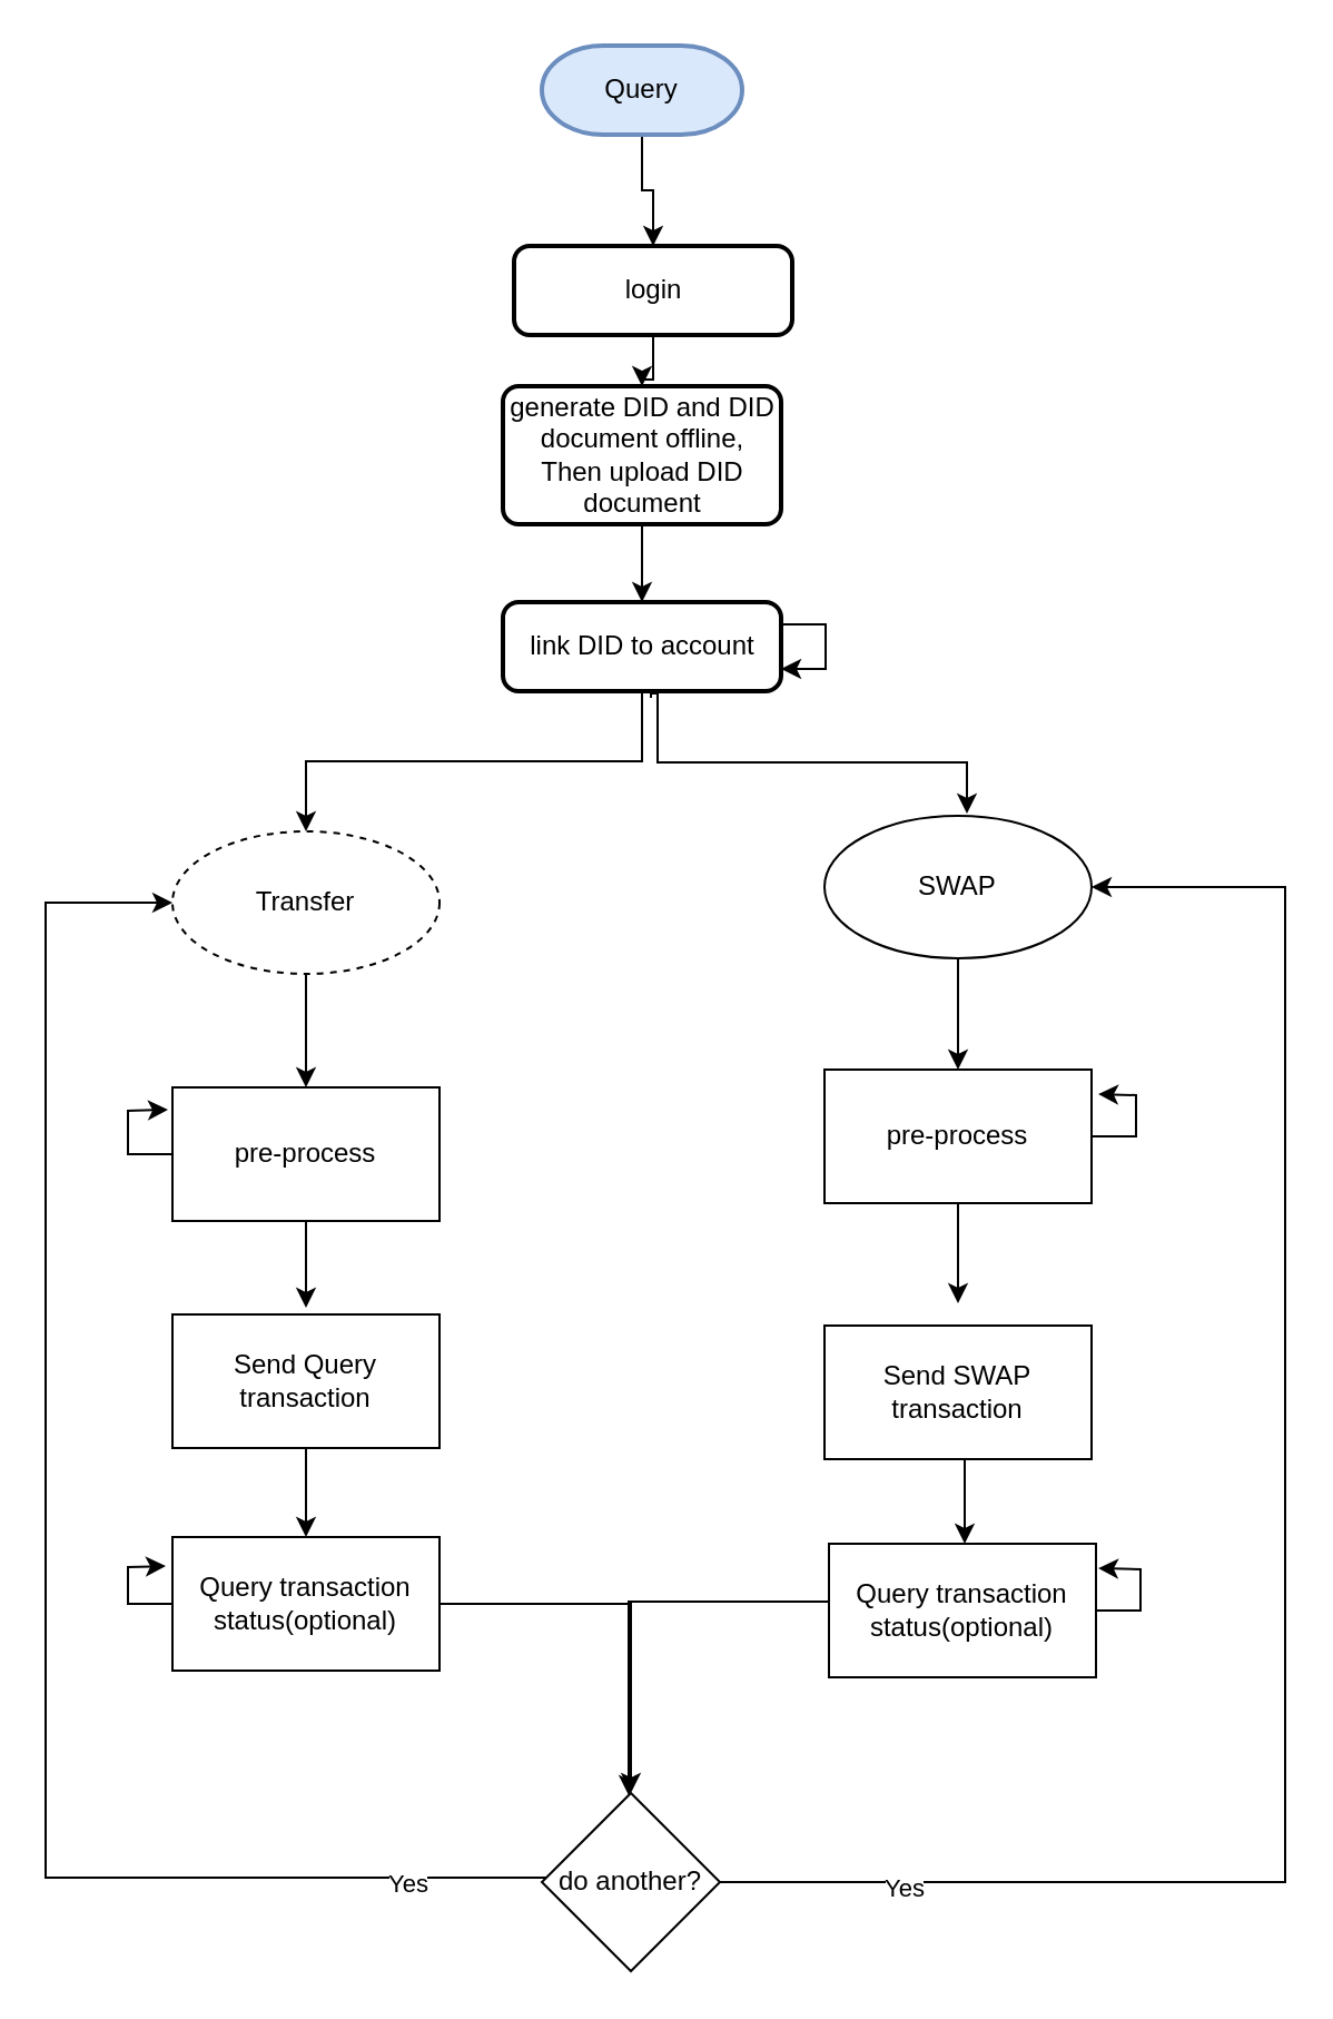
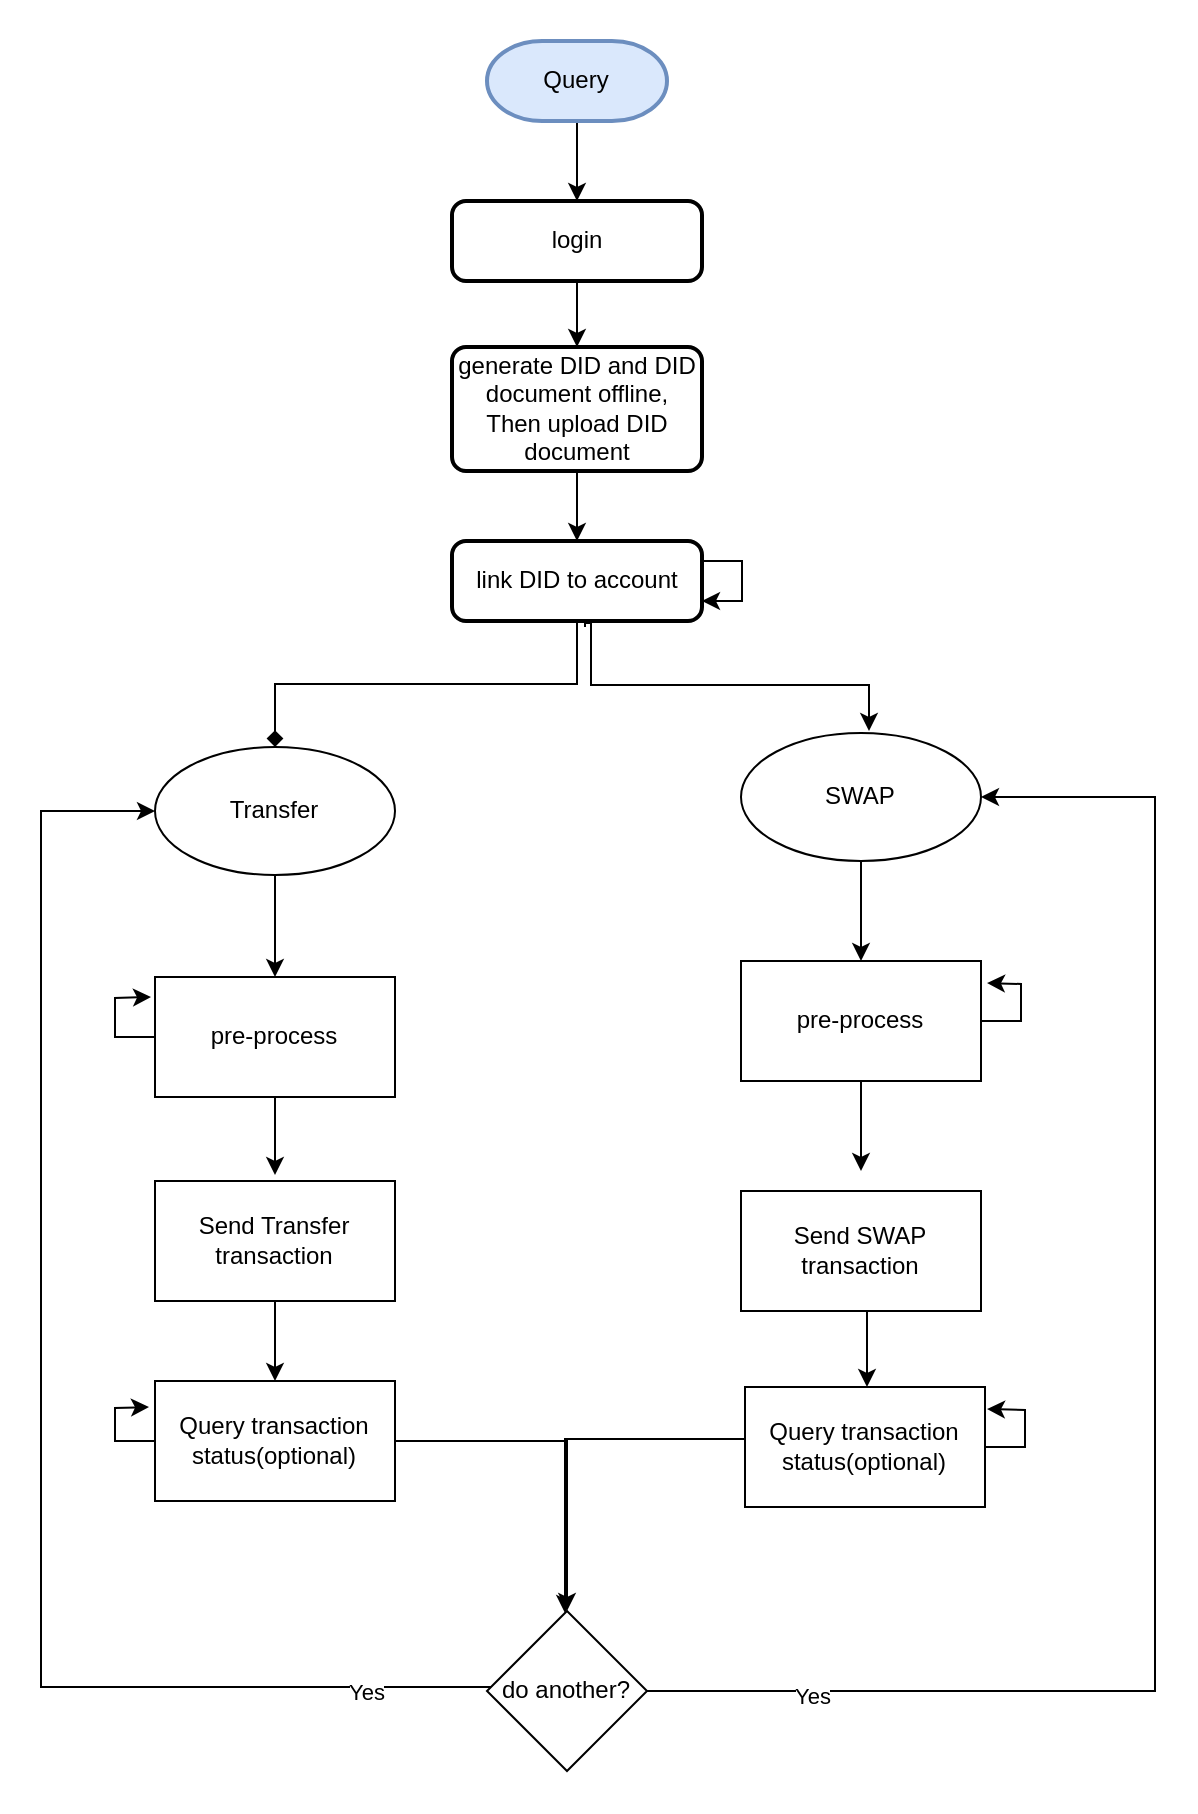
- <mxCell id="5" value="login" style="rounded=1;whiteSpace=wrap;html=1;absoluteArcSize=1;arcSize=14;strokeWidth=2;" parent="1" vertex="1"><mxGeometry x="230.5" y="110" width="125" height="40" as="geometry" /></mxCell>
+ <mxCell id="5" value="login" style="rounded=1;whiteSpace=wrap;html=1;absoluteArcSize=1;arcSize=14;strokeWidth=2;" parent="1" vertex="1"><mxGeometry x="225.5" y="100" width="125" height="40" as="geometry" /></mxCell>
- <mxCell id="8" style="edgeStyle=orthogonalEdgeStyle;rounded=0;orthogonalLoop=1;jettySize=auto;html=1;entryX=0.5;entryY=0;entryDx=0;entryDy=0;exitX=0.5;exitY=1;exitDx=0;exitDy=0;" parent="1" source="10" target="12" edge="1"><mxGeometry relative="1" as="geometry" /></mxCell>
+ <mxCell id="8" style="edgeStyle=orthogonalEdgeStyle;rounded=0;orthogonalLoop=1;jettySize=auto;html=1;entryX=0.5;entryY=0;entryDx=0;entryDy=0;exitX=0.5;exitY=1;exitDx=0;exitDy=0;endArrow=diamond;" parent="1" source="10" target="12" edge="1"><mxGeometry relative="1" as="geometry" /></mxCell>
- <mxCell id="12" value="Transfer" style="ellipse;whiteSpace=wrap;html=1;dashed=1;" parent="1" vertex="1"><mxGeometry x="77" y="373" width="120" height="64" as="geometry" /></mxCell>
+ <mxCell id="12" value="Transfer" style="ellipse;whiteSpace=wrap;html=1;" parent="1" vertex="1"><mxGeometry x="77" y="373" width="120" height="64" as="geometry" /></mxCell>
- <mxCell id="22" value="Send Query transaction" style="rounded=0;whiteSpace=wrap;html=1;" parent="1" vertex="1"><mxGeometry x="77" y="590" width="120" height="60" as="geometry" /></mxCell>
+ <mxCell id="22" value="Send Transfer transaction" style="rounded=0;whiteSpace=wrap;html=1;" parent="1" vertex="1"><mxGeometry x="77" y="590" width="120" height="60" as="geometry" /></mxCell>
